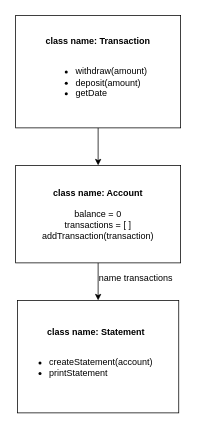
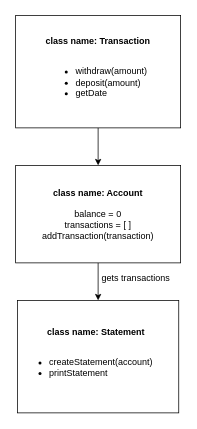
- <mxCell id="7" value="name transactions" style="text;html=1;align=center;verticalAlign=middle;resizable=0;points=[];autosize=1;strokeColor=none;fillColor=none;" parent="1" vertex="1"><mxGeometry x="125" y="360" width="110" height="20" as="geometry" /></mxCell>
+ <mxCell id="7" value="gets transactions" style="text;html=1;align=center;verticalAlign=middle;resizable=0;points=[];autosize=1;strokeColor=none;fillColor=none;" parent="1" vertex="1"><mxGeometry x="125" y="360" width="110" height="20" as="geometry" /></mxCell>
